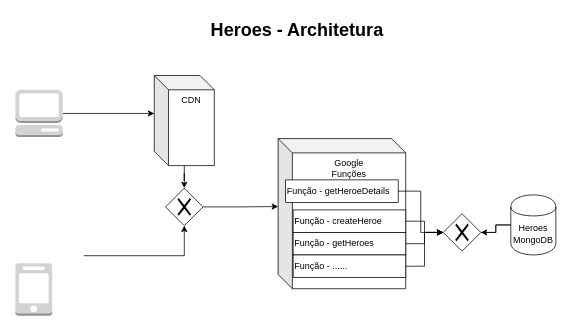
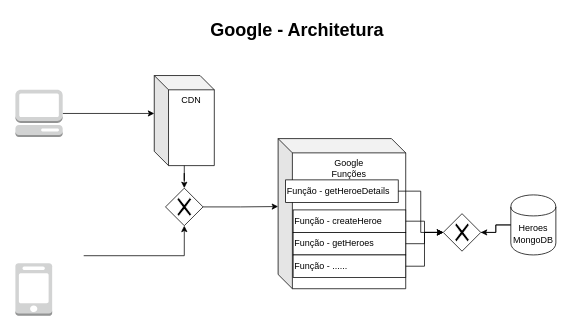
- <mxCell id="27" value="Heroes - Architetura" style="text;strokeColor=none;fillColor=none;html=1;fontSize=24;fontStyle=1;verticalAlign=middle;align=center;" vertex="1" parent="1"><mxGeometry x="275" y="20" width="240" height="40" as="geometry" /></mxCell>
+ <mxCell id="27" value="Google - Architetura" style="text;strokeColor=none;fillColor=none;html=1;fontSize=24;fontStyle=1;verticalAlign=middle;align=center;" vertex="1" parent="1"><mxGeometry x="275" y="20" width="240" height="40" as="geometry" /></mxCell>
